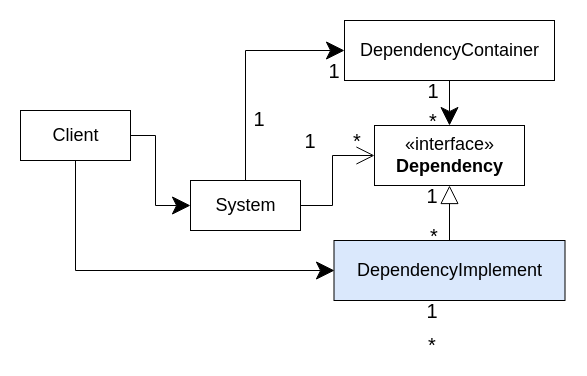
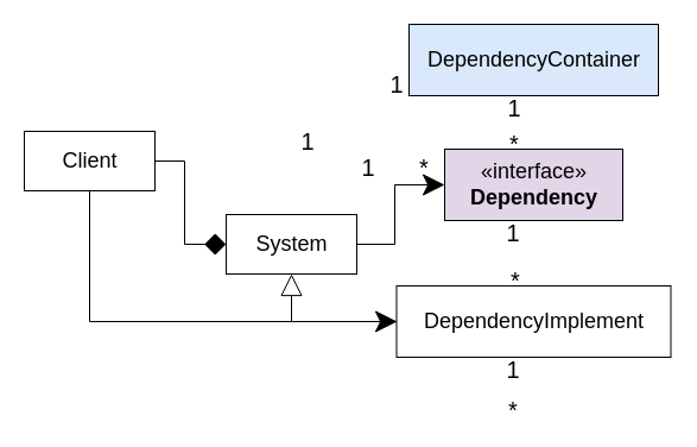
- <mxCell id="12" value="DependencyContainer" style="html=1;fontSize=18;" parent="1" vertex="1"><mxGeometry x="344" y="20" width="210" height="60" as="geometry" /></mxCell>
+ <mxCell id="12" value="DependencyContainer" style="html=1;fontSize=18;fillColor=#dae8fc;" parent="1" vertex="1"><mxGeometry x="344" y="20" width="210" height="60" as="geometry" /></mxCell>
- <mxCell id="3" style="edgeStyle=orthogonalEdgeStyle;rounded=0;orthogonalLoop=1;jettySize=auto;html=1;entryX=0;entryY=0.5;entryDx=0;entryDy=0;exitX=0.5;exitY=0;exitDx=0;exitDy=0;endSize=16;startSize=16;" parent="1" source="4" target="12" edge="1"><mxGeometry relative="1" as="geometry" /></mxCell>
- <mxCell id="11" style="edgeStyle=orthogonalEdgeStyle;rounded=0;orthogonalLoop=1;jettySize=auto;html=1;endSize=16;startSize=16;" parent="1" source="12" target="7" edge="1"><mxGeometry relative="1" as="geometry" /></mxCell>
- <mxCell id="2" style="edgeStyle=orthogonalEdgeStyle;rounded=0;orthogonalLoop=1;jettySize=auto;html=1;entryX=0;entryY=0.5;entryDx=0;entryDy=0;endSize=16;startSize=16;endArrow=open;" parent="1" source="4" target="7" edge="1"><mxGeometry relative="1" as="geometry" /></mxCell>
+ <mxCell id="2" style="edgeStyle=orthogonalEdgeStyle;rounded=0;orthogonalLoop=1;jettySize=auto;html=1;entryX=0;entryY=0.5;entryDx=0;entryDy=0;endSize=16;startSize=16;" parent="1" source="4" target="7" edge="1"><mxGeometry relative="1" as="geometry" /></mxCell>
- <mxCell id="7" value="&lt;font style=&quot;font-size: 18px&quot;&gt;«interface»&lt;br&gt;&lt;b&gt;Dependency&lt;/b&gt;&lt;/font&gt;" style="html=1;" parent="1" vertex="1"><mxGeometry x="374" y="125" width="150" height="60" as="geometry" /></mxCell>
+ <mxCell id="7" value="&lt;font style=&quot;font-size: 18px&quot;&gt;«interface»&lt;br&gt;&lt;b&gt;Dependency&lt;/b&gt;&lt;/font&gt;" style="html=1;fillColor=#e1d5e7;" parent="1" vertex="1"><mxGeometry x="374" y="125" width="150" height="60" as="geometry" /></mxCell>
- <mxCell id="8" style="edgeStyle=orthogonalEdgeStyle;rounded=0;orthogonalLoop=1;jettySize=auto;html=1;entryX=0;entryY=0.5;entryDx=0;entryDy=0;endSize=16;startSize=16;" parent="1" source="10" target="4" edge="1"><mxGeometry relative="1" as="geometry" /></mxCell>
+ <mxCell id="8" style="edgeStyle=orthogonalEdgeStyle;rounded=0;orthogonalLoop=1;jettySize=auto;html=1;entryX=0;entryY=0.5;entryDx=0;entryDy=0;endSize=16;startSize=16;endArrow=diamond;" parent="1" source="10" target="4" edge="1"><mxGeometry relative="1" as="geometry" /></mxCell>
- <mxCell id="5" style="edgeStyle=orthogonalEdgeStyle;rounded=0;orthogonalLoop=1;jettySize=auto;html=1;entryX=0.5;entryY=1;entryDx=0;entryDy=0;endArrow=block;endFill=0;endSize=16;startSize=16;" parent="1" source="6" target="7" edge="1"><mxGeometry relative="1" as="geometry" /></mxCell>
+ <mxCell id="5" style="edgeStyle=orthogonalEdgeStyle;rounded=0;orthogonalLoop=1;jettySize=auto;html=1;endArrow=block;endFill=0;endSize=16;startSize=16;" parent="1" source="6" target="4" edge="1"><mxGeometry relative="1" as="geometry" /></mxCell>
- <mxCell id="6" value="DependencyImplement" style="html=1;fontSize=18;fillColor=#dae8fc;" parent="1" vertex="1"><mxGeometry x="333.5" y="240" width="231" height="60" as="geometry" /></mxCell>
+ <mxCell id="6" value="DependencyImplement" style="html=1;fontSize=18;" parent="1" vertex="1"><mxGeometry x="333.5" y="240" width="231" height="60" as="geometry" /></mxCell>
